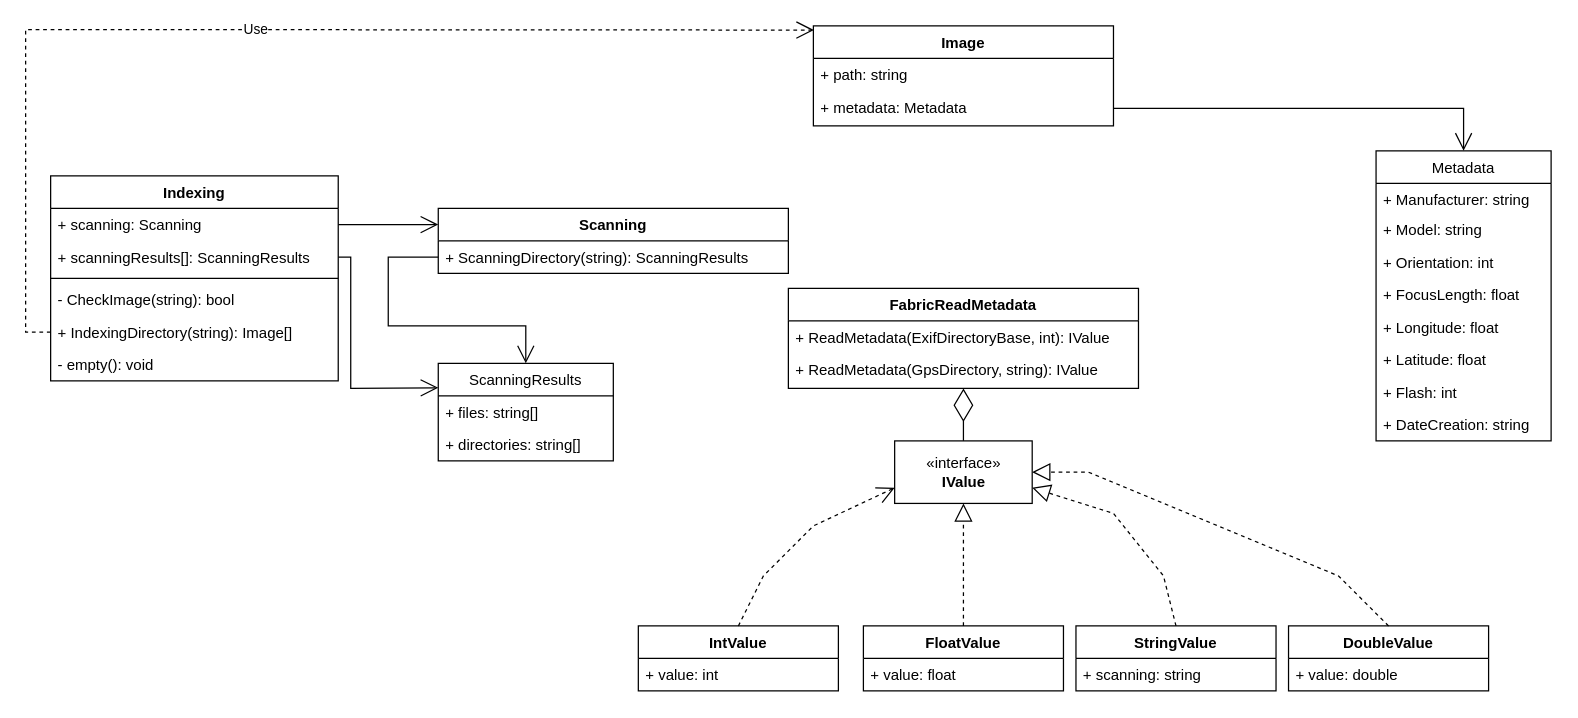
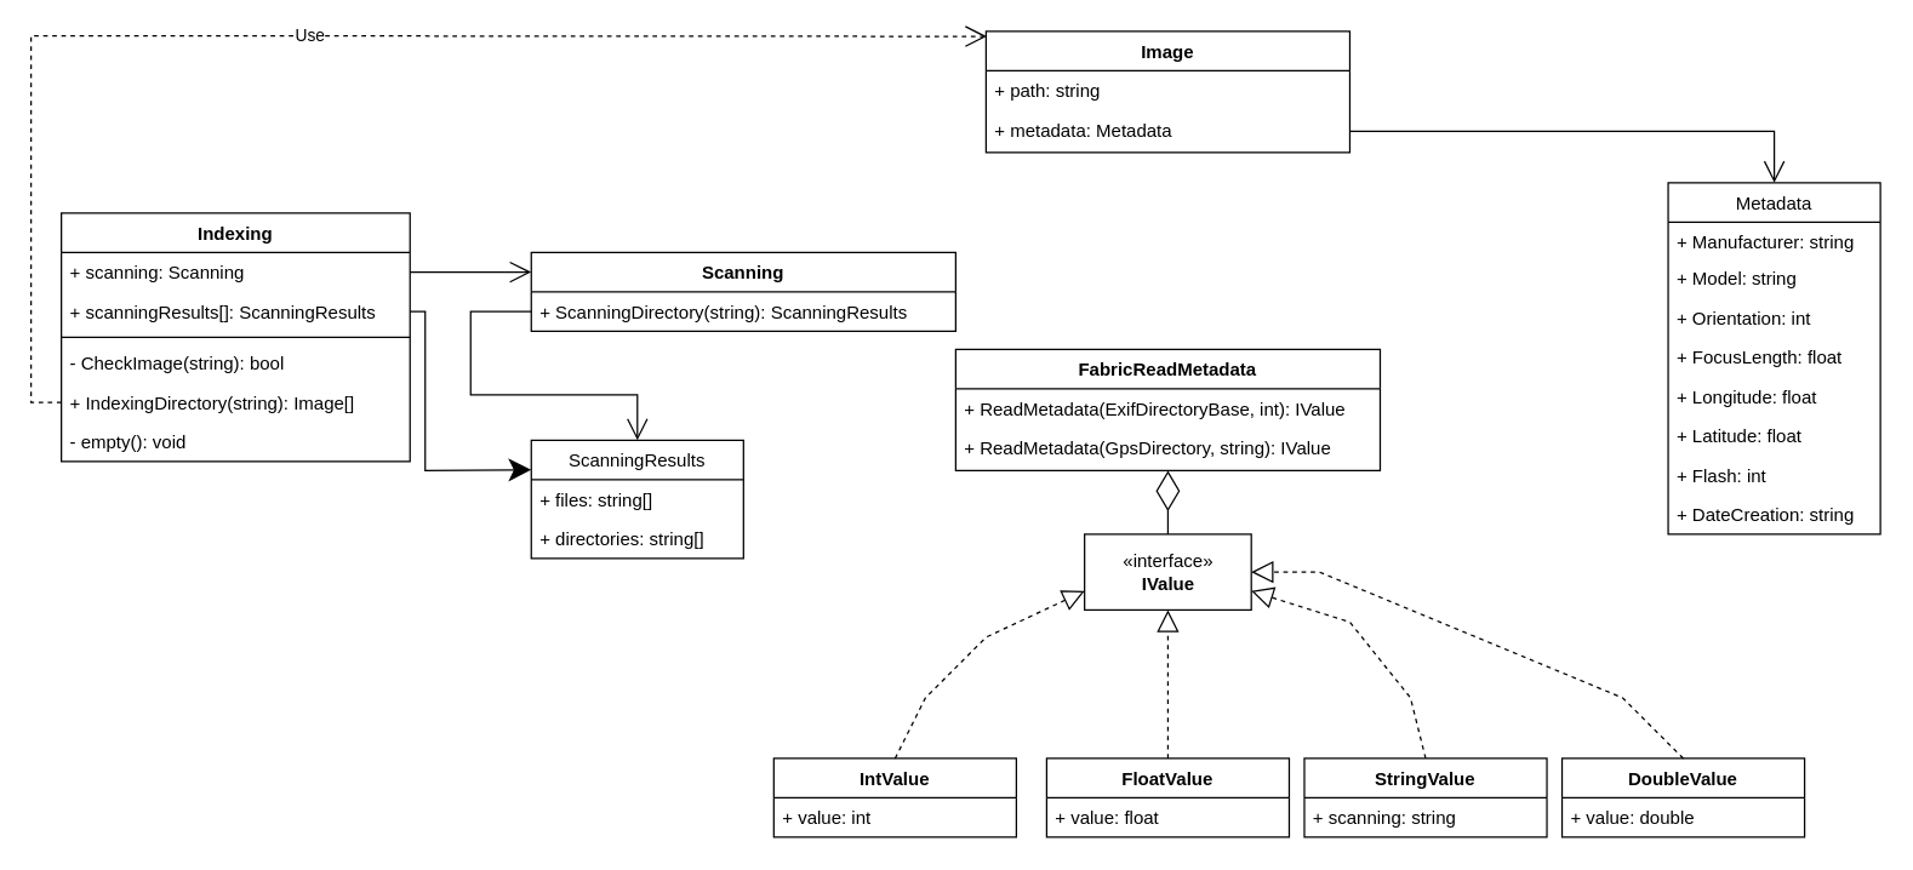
- <mxCell id="18" value="" style="endArrow=open;endFill=1;endSize=12;html=1;rounded=0;entryX=0;entryY=0.25;entryDx=0;entryDy=0;exitX=1;exitY=0.5;exitDx=0;exitDy=0;" parent="1" source="7" target="14" edge="1"><mxGeometry width="160" relative="1" as="geometry"><mxPoint x="210" y="450" as="sourcePoint" /><mxPoint x="370" y="450" as="targetPoint" /><Array as="points"><mxPoint x="280" y="205" /><mxPoint x="280" y="310" /></Array></mxGeometry></mxCell>
+ <mxCell id="18" value="" style="endArrow=classic;endFill=1;endSize=12;html=1;rounded=0;entryX=0;entryY=0.25;entryDx=0;entryDy=0;exitX=1;exitY=0.5;exitDx=0;exitDy=0;" parent="1" source="7" target="14" edge="1"><mxGeometry width="160" relative="1" as="geometry"><mxPoint x="210" y="450" as="sourcePoint" /><mxPoint x="370" y="450" as="targetPoint" /><Array as="points"><mxPoint x="280" y="205" /><mxPoint x="280" y="310" /></Array></mxGeometry></mxCell>
- <mxCell id="44" value="" style="endArrow=open;dashed=1;endFill=0;endSize=12;html=1;rounded=0;entryX=0;entryY=0.75;entryDx=0;entryDy=0;exitX=0.5;exitY=0;exitDx=0;exitDy=0;" edge="1" parent="1" source="36" target="35"><mxGeometry width="160" relative="1" as="geometry"><mxPoint x="670" y="410" as="sourcePoint" /><mxPoint x="830" y="410" as="targetPoint" /><Array as="points"><mxPoint x="610" y="460" /><mxPoint x="650" y="420" /></Array></mxGeometry></mxCell>
+ <mxCell id="44" value="" style="endArrow=block;dashed=1;endFill=0;endSize=12;html=1;rounded=0;entryX=0;entryY=0.75;entryDx=0;entryDy=0;exitX=0.5;exitY=0;exitDx=0;exitDy=0;" edge="1" parent="1" source="36" target="35"><mxGeometry width="160" relative="1" as="geometry"><mxPoint x="670" y="410" as="sourcePoint" /><mxPoint x="830" y="410" as="targetPoint" /><Array as="points"><mxPoint x="610" y="460" /><mxPoint x="650" y="420" /></Array></mxGeometry></mxCell>
